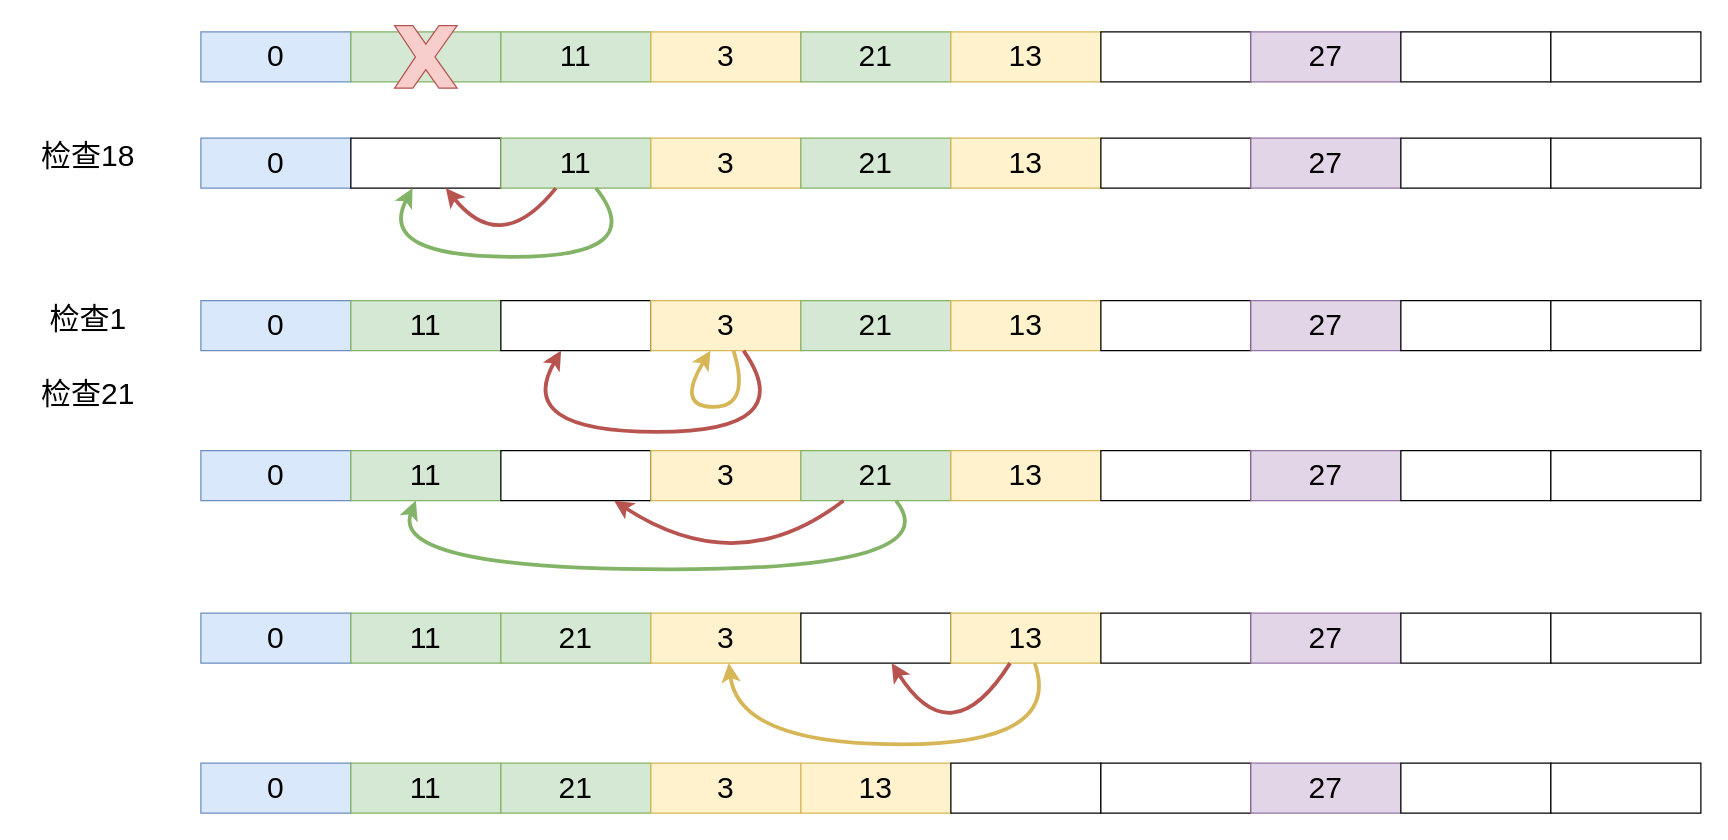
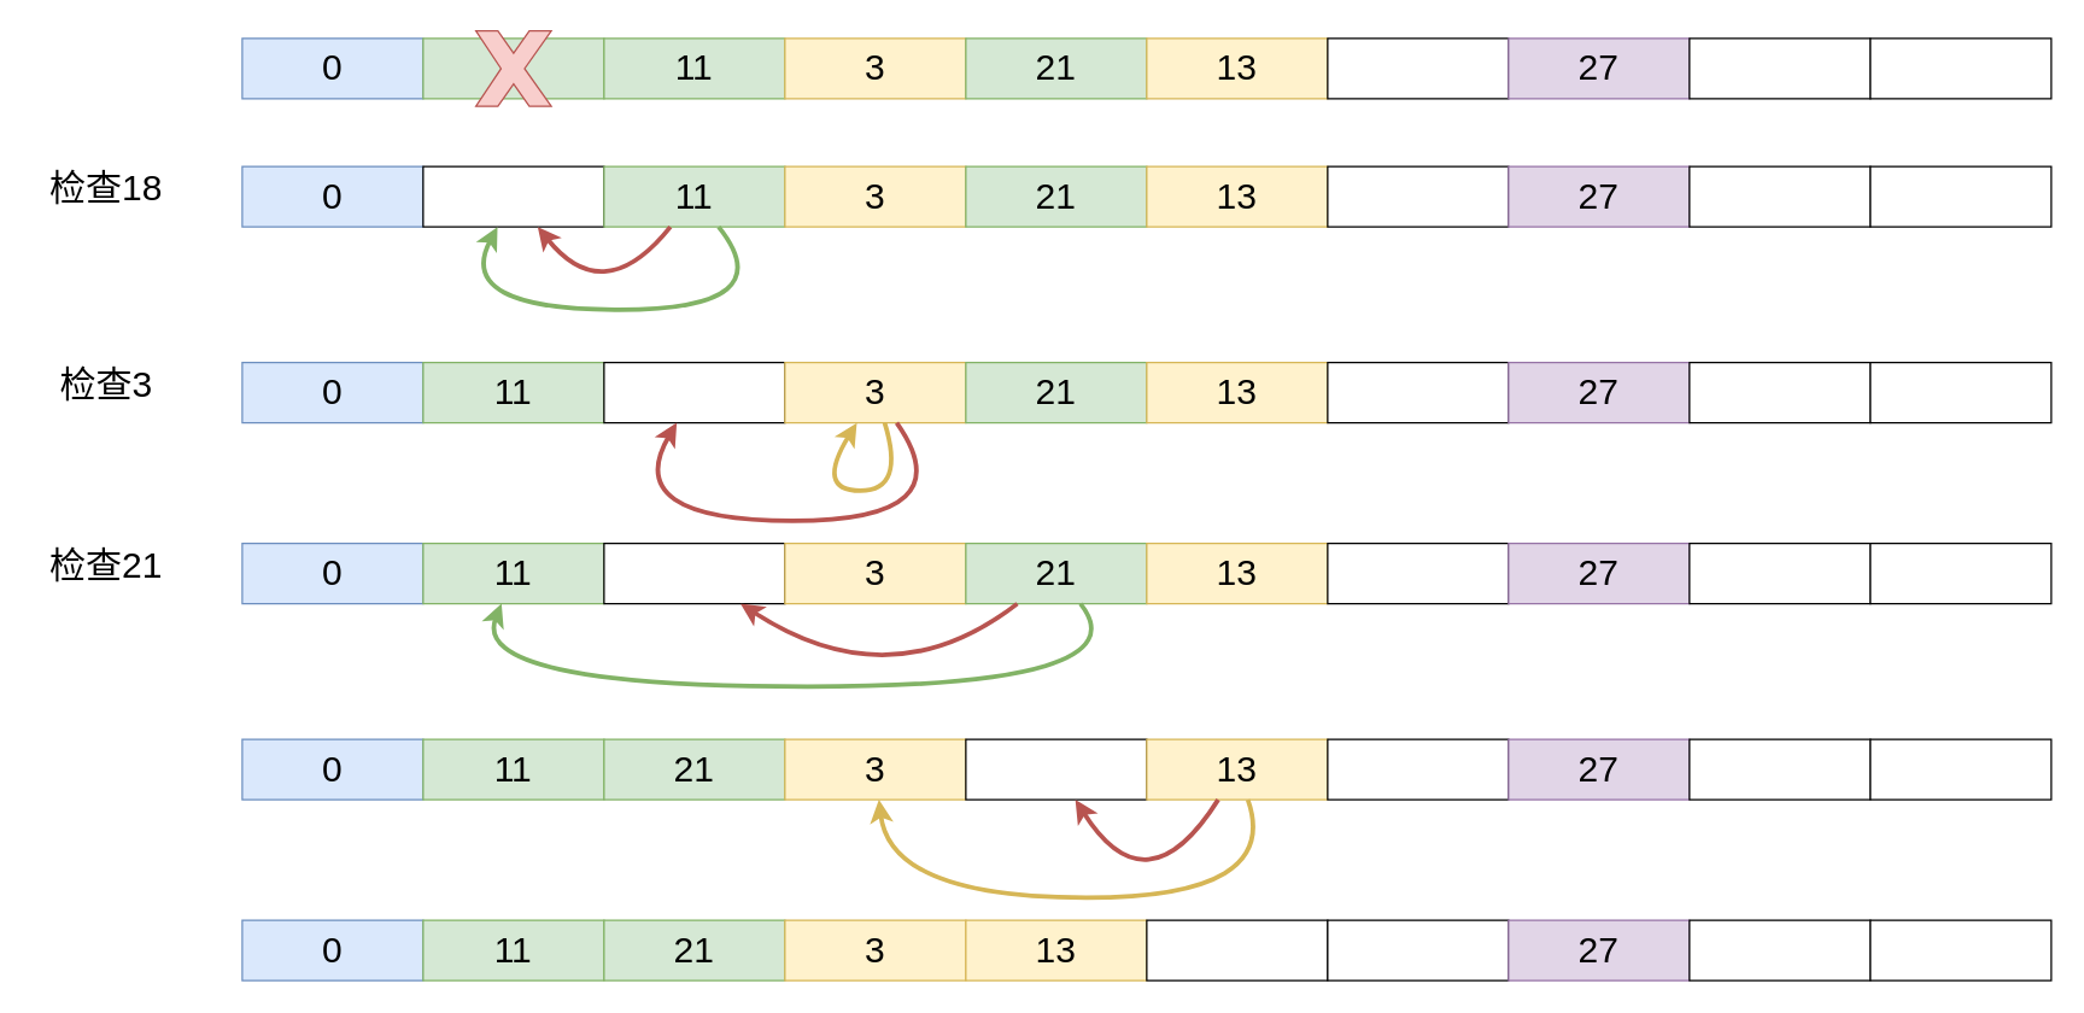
- <mxCell id="37" value="检查1" style="text;html=1;strokeColor=none;fillColor=none;align=center;verticalAlign=middle;whiteSpace=wrap;rounded=0;fontSize=24;" vertex="1" parent="1"><mxGeometry x="20" y="235" width="100" height="40" as="geometry" /></mxCell>
+ <mxCell id="37" value="检查3" style="text;html=1;strokeColor=none;fillColor=none;align=center;verticalAlign=middle;whiteSpace=wrap;rounded=0;fontSize=24;" vertex="1" parent="1"><mxGeometry x="20" y="235" width="100" height="40" as="geometry" /></mxCell>
- <mxCell id="50" value="检查21" style="text;html=1;strokeColor=none;fillColor=none;align=center;verticalAlign=middle;whiteSpace=wrap;rounded=0;fontSize=24;" vertex="1" parent="1"><mxGeometry x="20" y="295" width="100" height="40" as="geometry" /></mxCell>
+ <mxCell id="50" value="检查21" style="text;html=1;strokeColor=none;fillColor=none;align=center;verticalAlign=middle;whiteSpace=wrap;rounded=0;fontSize=24;" vertex="1" parent="1"><mxGeometry x="20" y="355" width="100" height="40" as="geometry" /></mxCell>
